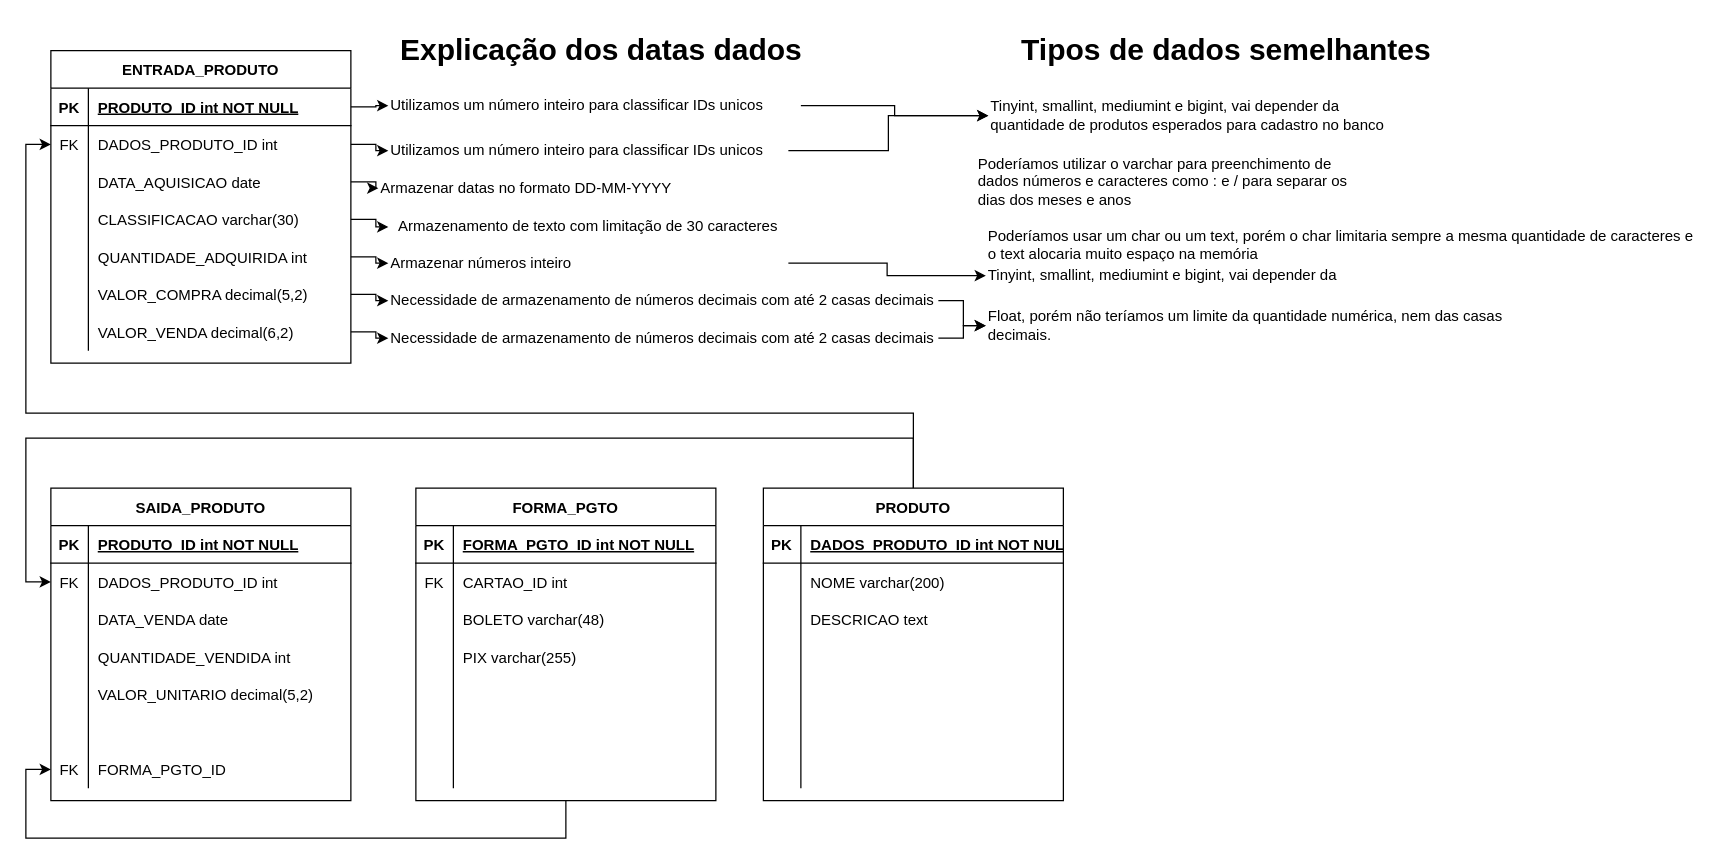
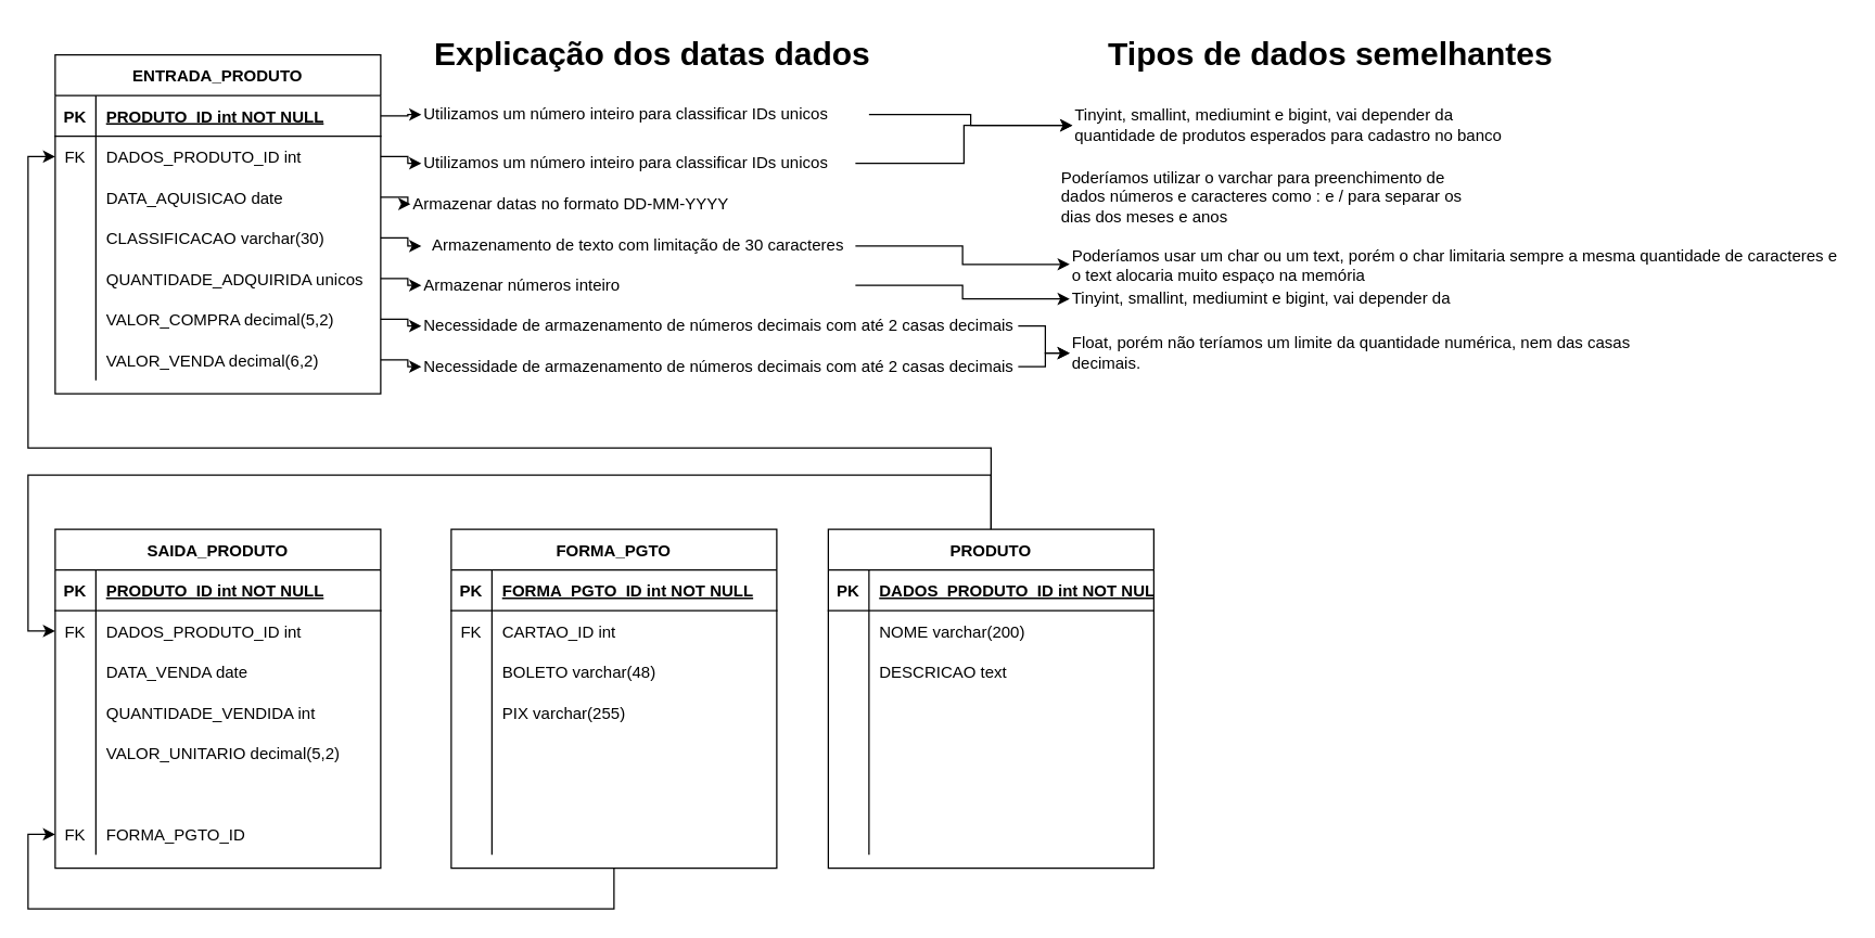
+ <mxCell id="27" style="edgeStyle=orthogonalEdgeStyle;rounded=0;orthogonalLoop=1;jettySize=auto;html=1;" edge="1" parent="1" source="28" target="41"><mxGeometry relative="1" as="geometry" /></mxCell>
- <mxCell id="17" value="QUANTIDADE_ADQUIRIDA int" style="shape=partialRectangle;overflow=hidden;connectable=0;fillColor=none;top=0;left=0;bottom=0;right=0;align=left;spacingLeft=6;" vertex="1" parent="15"><mxGeometry x="30" width="210" height="30" as="geometry"><mxRectangle width="210" height="30" as="alternateBounds" /></mxGeometry></mxCell>
+ <mxCell id="17" value="QUANTIDADE_ADQUIRIDA unicos" style="shape=partialRectangle;overflow=hidden;connectable=0;fillColor=none;top=0;left=0;bottom=0;right=0;align=left;spacingLeft=6;" vertex="1" parent="15"><mxGeometry x="30" width="210" height="30" as="geometry"><mxRectangle width="210" height="30" as="alternateBounds" /></mxGeometry></mxCell>
